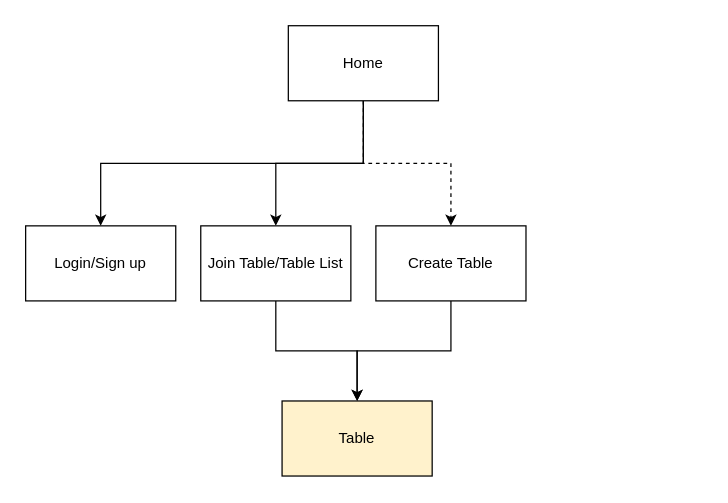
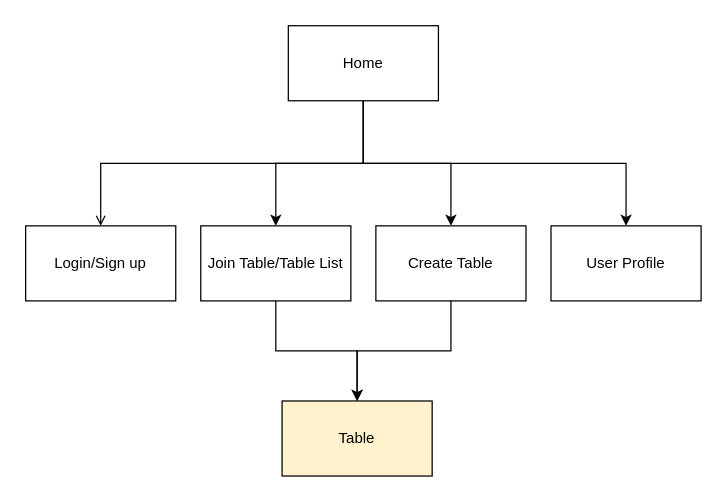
+ <mxCell id="4" style="edgeStyle=orthogonalEdgeStyle;rounded=0;orthogonalLoop=1;jettySize=auto;html=1;exitX=0.5;exitY=1;exitDx=0;exitDy=0;" edge="1" parent="1" source="6" target="12"><mxGeometry relative="1" as="geometry" /></mxCell>
- <mxCell id="3" value="" style="edgeStyle=orthogonalEdgeStyle;rounded=0;orthogonalLoop=1;jettySize=auto;html=1;exitX=0.5;exitY=1;exitDx=0;exitDy=0;dashed=1;" edge="1" parent="1" source="6" target="9"><mxGeometry relative="1" as="geometry" /></mxCell>
+ <mxCell id="3" value="" style="edgeStyle=orthogonalEdgeStyle;rounded=0;orthogonalLoop=1;jettySize=auto;html=1;exitX=0.5;exitY=1;exitDx=0;exitDy=0;" edge="1" parent="1" source="6" target="9"><mxGeometry relative="1" as="geometry" /></mxCell>
- <mxCell id="2" value="" style="edgeStyle=orthogonalEdgeStyle;rounded=0;orthogonalLoop=1;jettySize=auto;html=1;exitX=0.5;exitY=1;exitDx=0;exitDy=0;" edge="1" parent="1" source="6" target="7"><mxGeometry relative="1" as="geometry" /></mxCell>
+ <mxCell id="2" value="" style="edgeStyle=orthogonalEdgeStyle;rounded=0;orthogonalLoop=1;jettySize=auto;html=1;exitX=0.5;exitY=1;exitDx=0;exitDy=0;endArrow=open;" edge="1" parent="1" source="6" target="7"><mxGeometry relative="1" as="geometry" /></mxCell>
+ <mxCell id="12" value="User Profile" style="rounded=0;whiteSpace=wrap;html=1;" vertex="1" parent="1"><mxGeometry x="440" y="180" width="120" height="60" as="geometry" /></mxCell>
